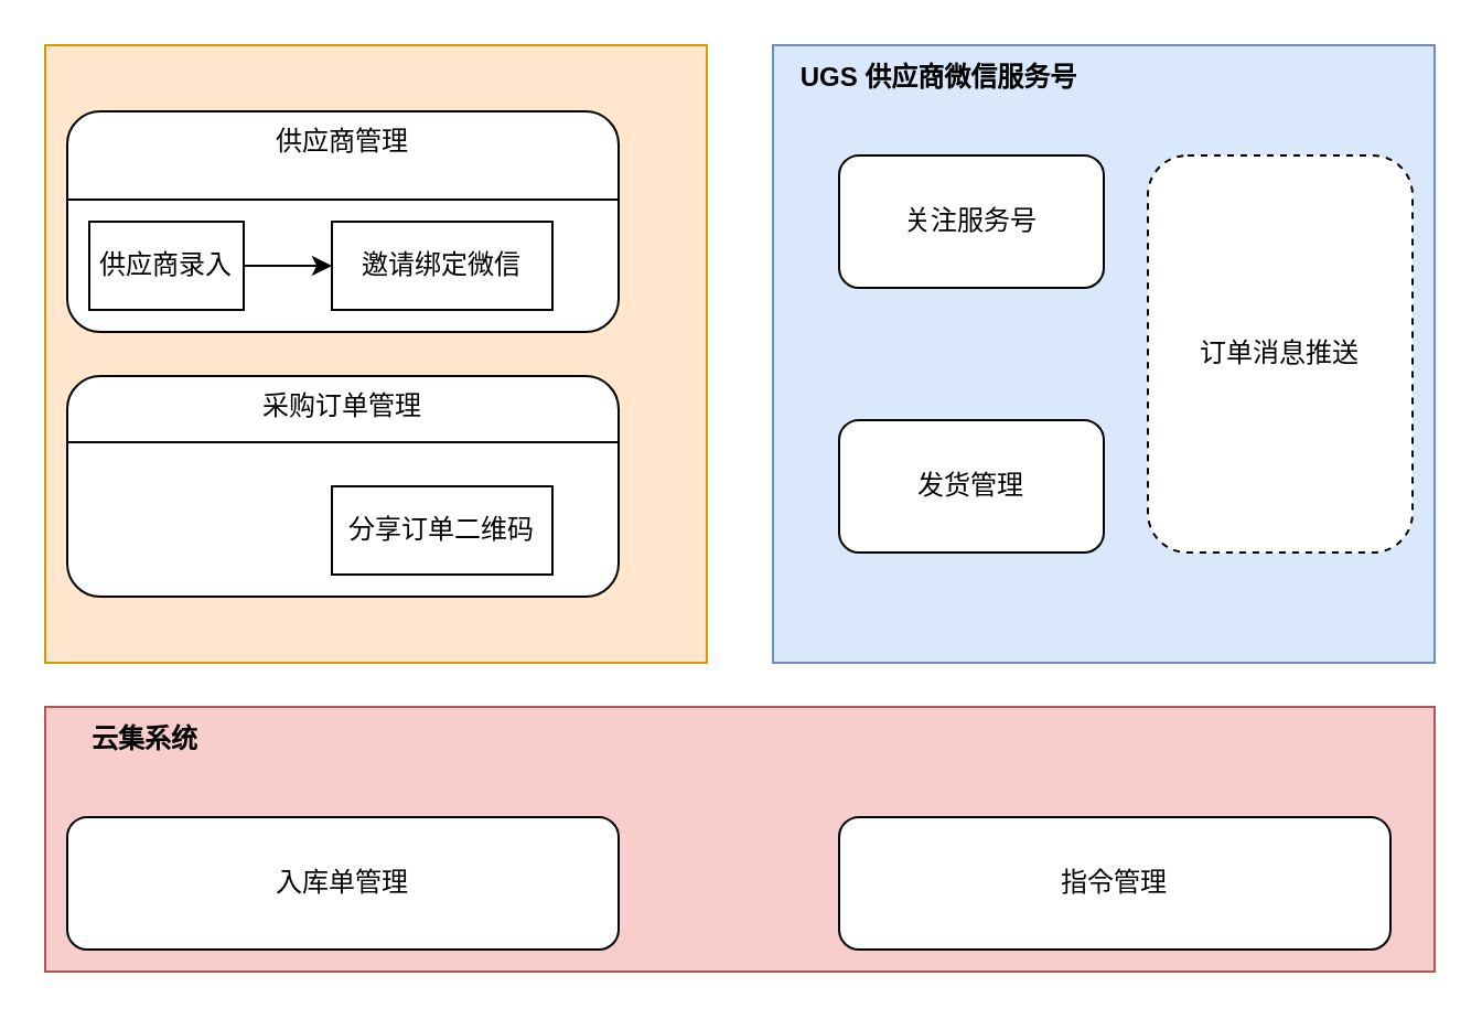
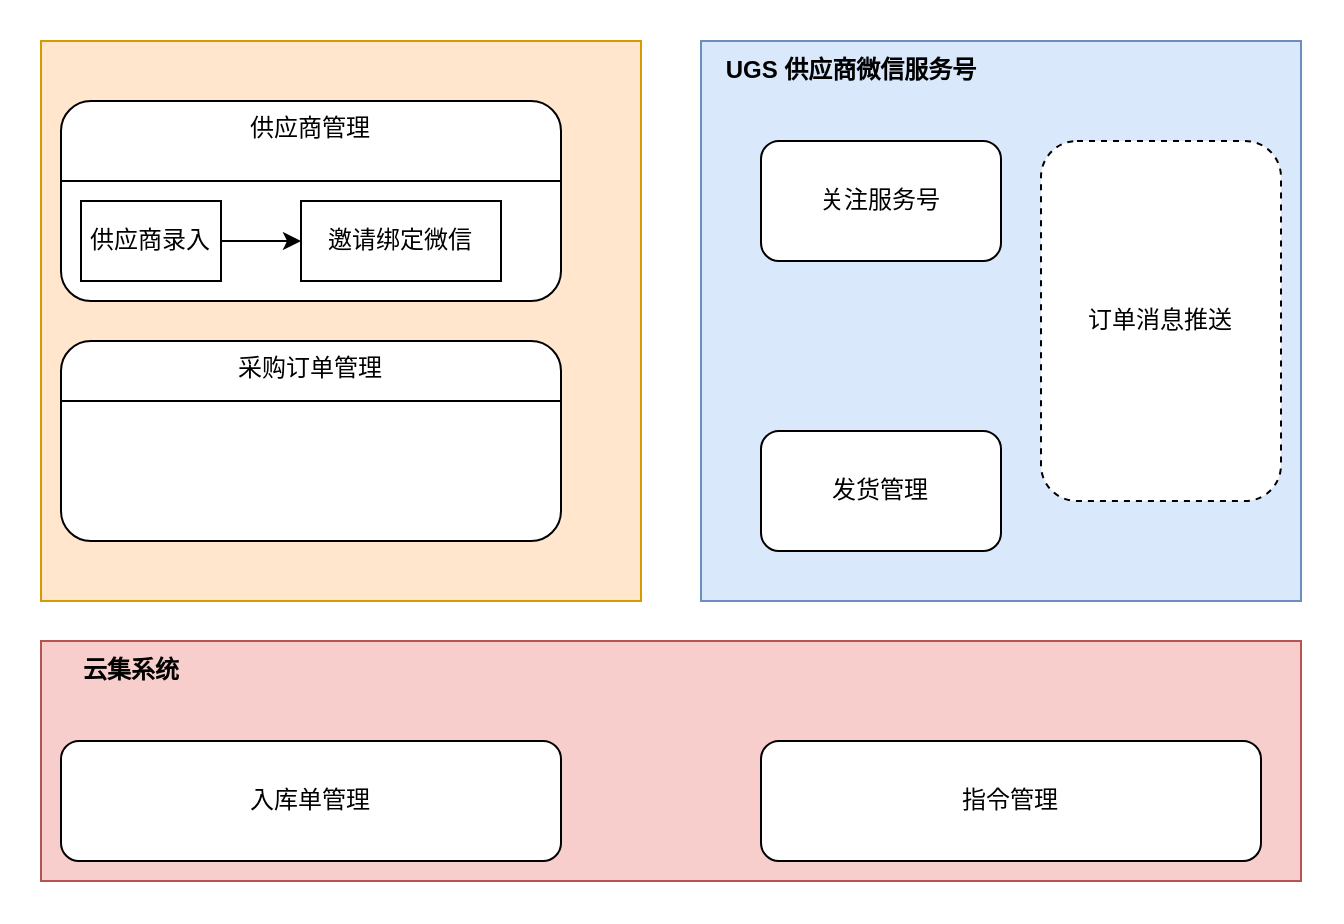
- <mxCell id="13" value="发货管理" style="rounded=1;whiteSpace=wrap;html=1;" vertex="1" parent="1"><mxGeometry x="380" y="190" width="120" height="60" as="geometry" /></mxCell>
+ <mxCell id="13" value="发货管理" style="rounded=1;whiteSpace=wrap;html=1;" vertex="1" parent="1"><mxGeometry x="380" y="215" width="120" height="60" as="geometry" /></mxCell>
- <mxCell id="18" value="分享订单二维码" style="rounded=1;whiteSpace=wrap;html=1;arcSize=0;" vertex="1" parent="1"><mxGeometry x="150" y="220" width="100" height="40" as="geometry" /></mxCell>
